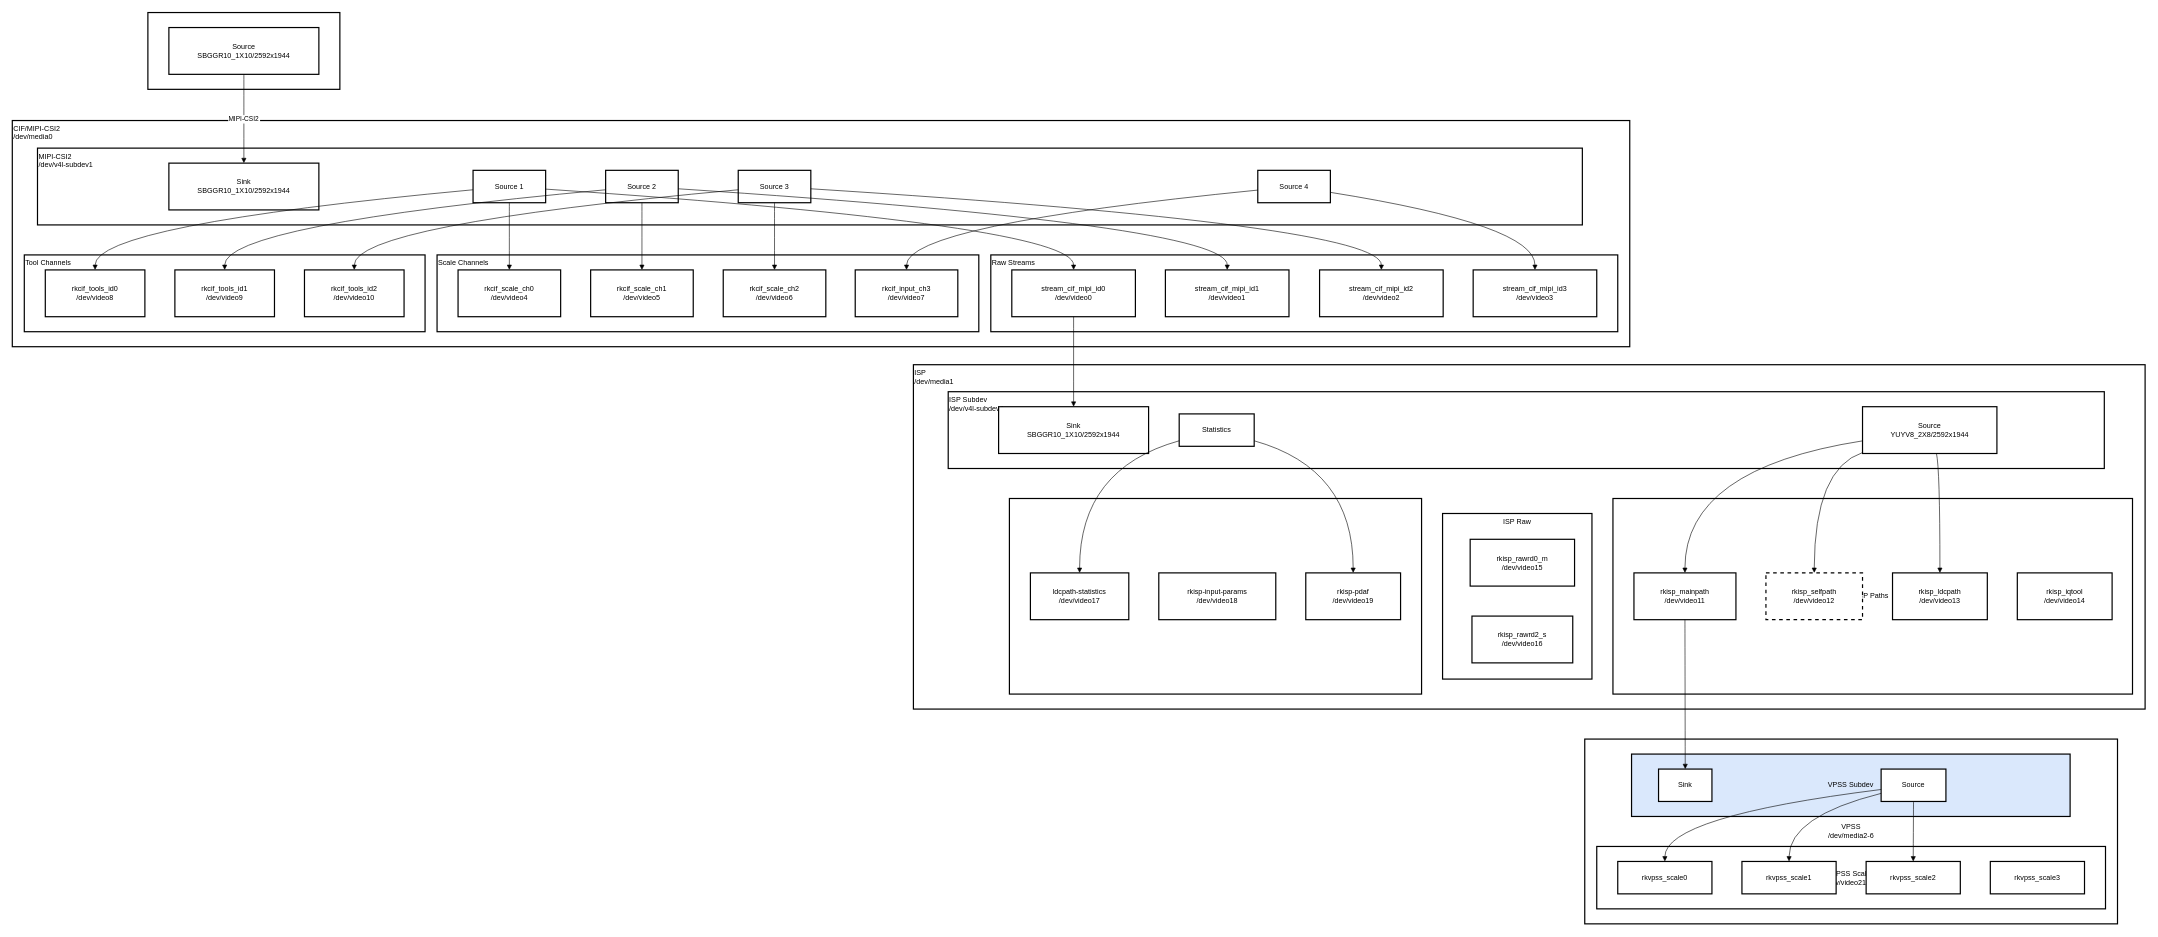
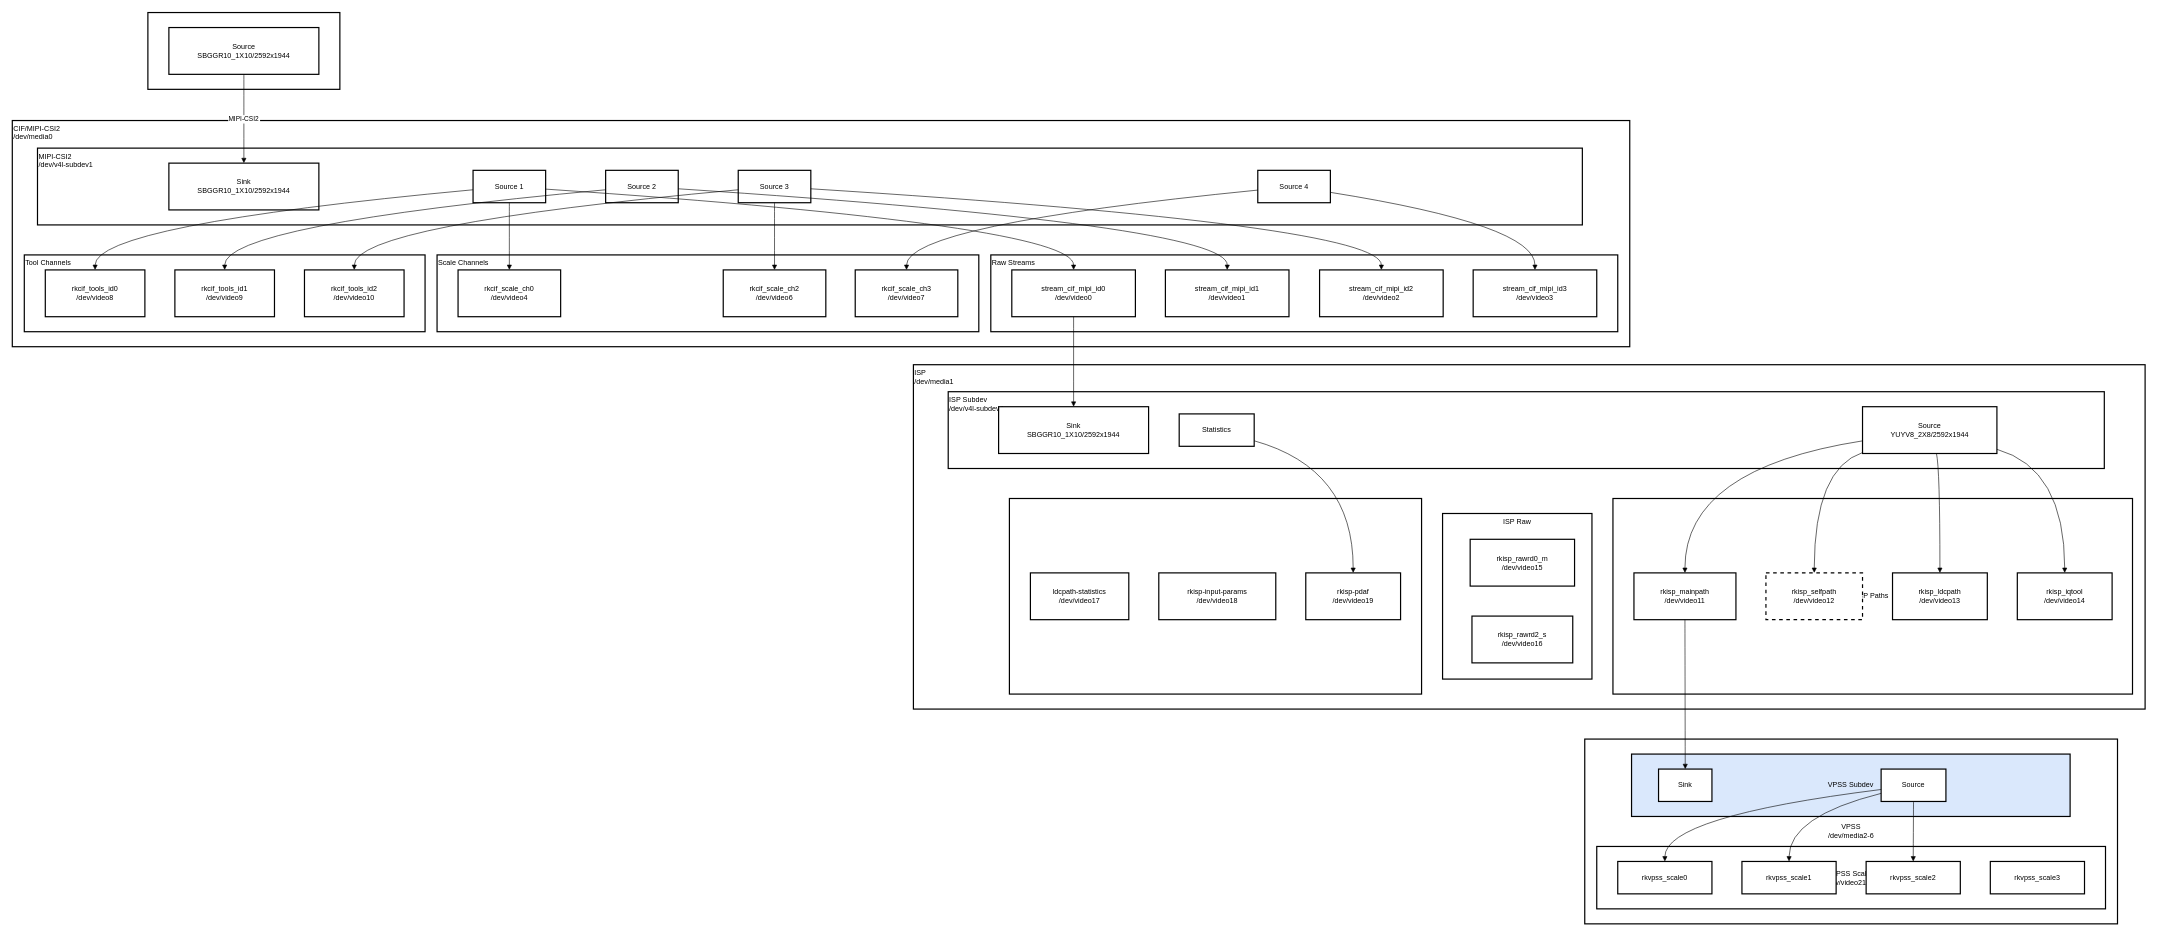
- <mxCell id="57" value="" style="curved=1;startArrow=none;endArrow=block;exitX=0.5;exitY=1;entryX=0.5;entryY=0;rounded=0;" parent="1" source="21" target="29" edge="1"><mxGeometry relative="1" as="geometry"><Array as="points" /></mxGeometry></mxCell>
- <mxCell id="29" value="rkcif_scale_ch1&#10;/dev/video5" style="whiteSpace=wrap;strokeWidth=2;" parent="1" vertex="1"><mxGeometry x="984" y="449" width="171" height="78" as="geometry" /></mxCell>
- <mxCell id="31" value="rkcif_input_ch3&#10;/dev/video7" style="whiteSpace=wrap;strokeWidth=2;" parent="1" vertex="1"><mxGeometry x="1425" y="449" width="171" height="78" as="geometry" /></mxCell>
+ <mxCell id="31" value="rkcif_scale_ch3&#10;/dev/video7" style="whiteSpace=wrap;strokeWidth=2;" parent="1" vertex="1"><mxGeometry x="1425" y="449" width="171" height="78" as="geometry" /></mxCell>
+ <mxCell id="67" value="" style="curved=1;startArrow=none;endArrow=block;exitX=1;exitY=0.91;entryX=0.5;entryY=0;rounded=0;" parent="1" source="36" target="41" edge="1"><mxGeometry relative="1" as="geometry"><Array as="points"><mxPoint x="3441" y="780" /></Array></mxGeometry></mxCell>
- <mxCell id="68" value="" style="curved=1;startArrow=none;endArrow=block;exitX=0;exitY=0.83;entryX=0.5;entryY=0;rounded=0;" parent="1" source="37" target="42" edge="1"><mxGeometry relative="1" as="geometry"><Array as="points"><mxPoint x="1799" y="780" /></Array></mxGeometry></mxCell>
